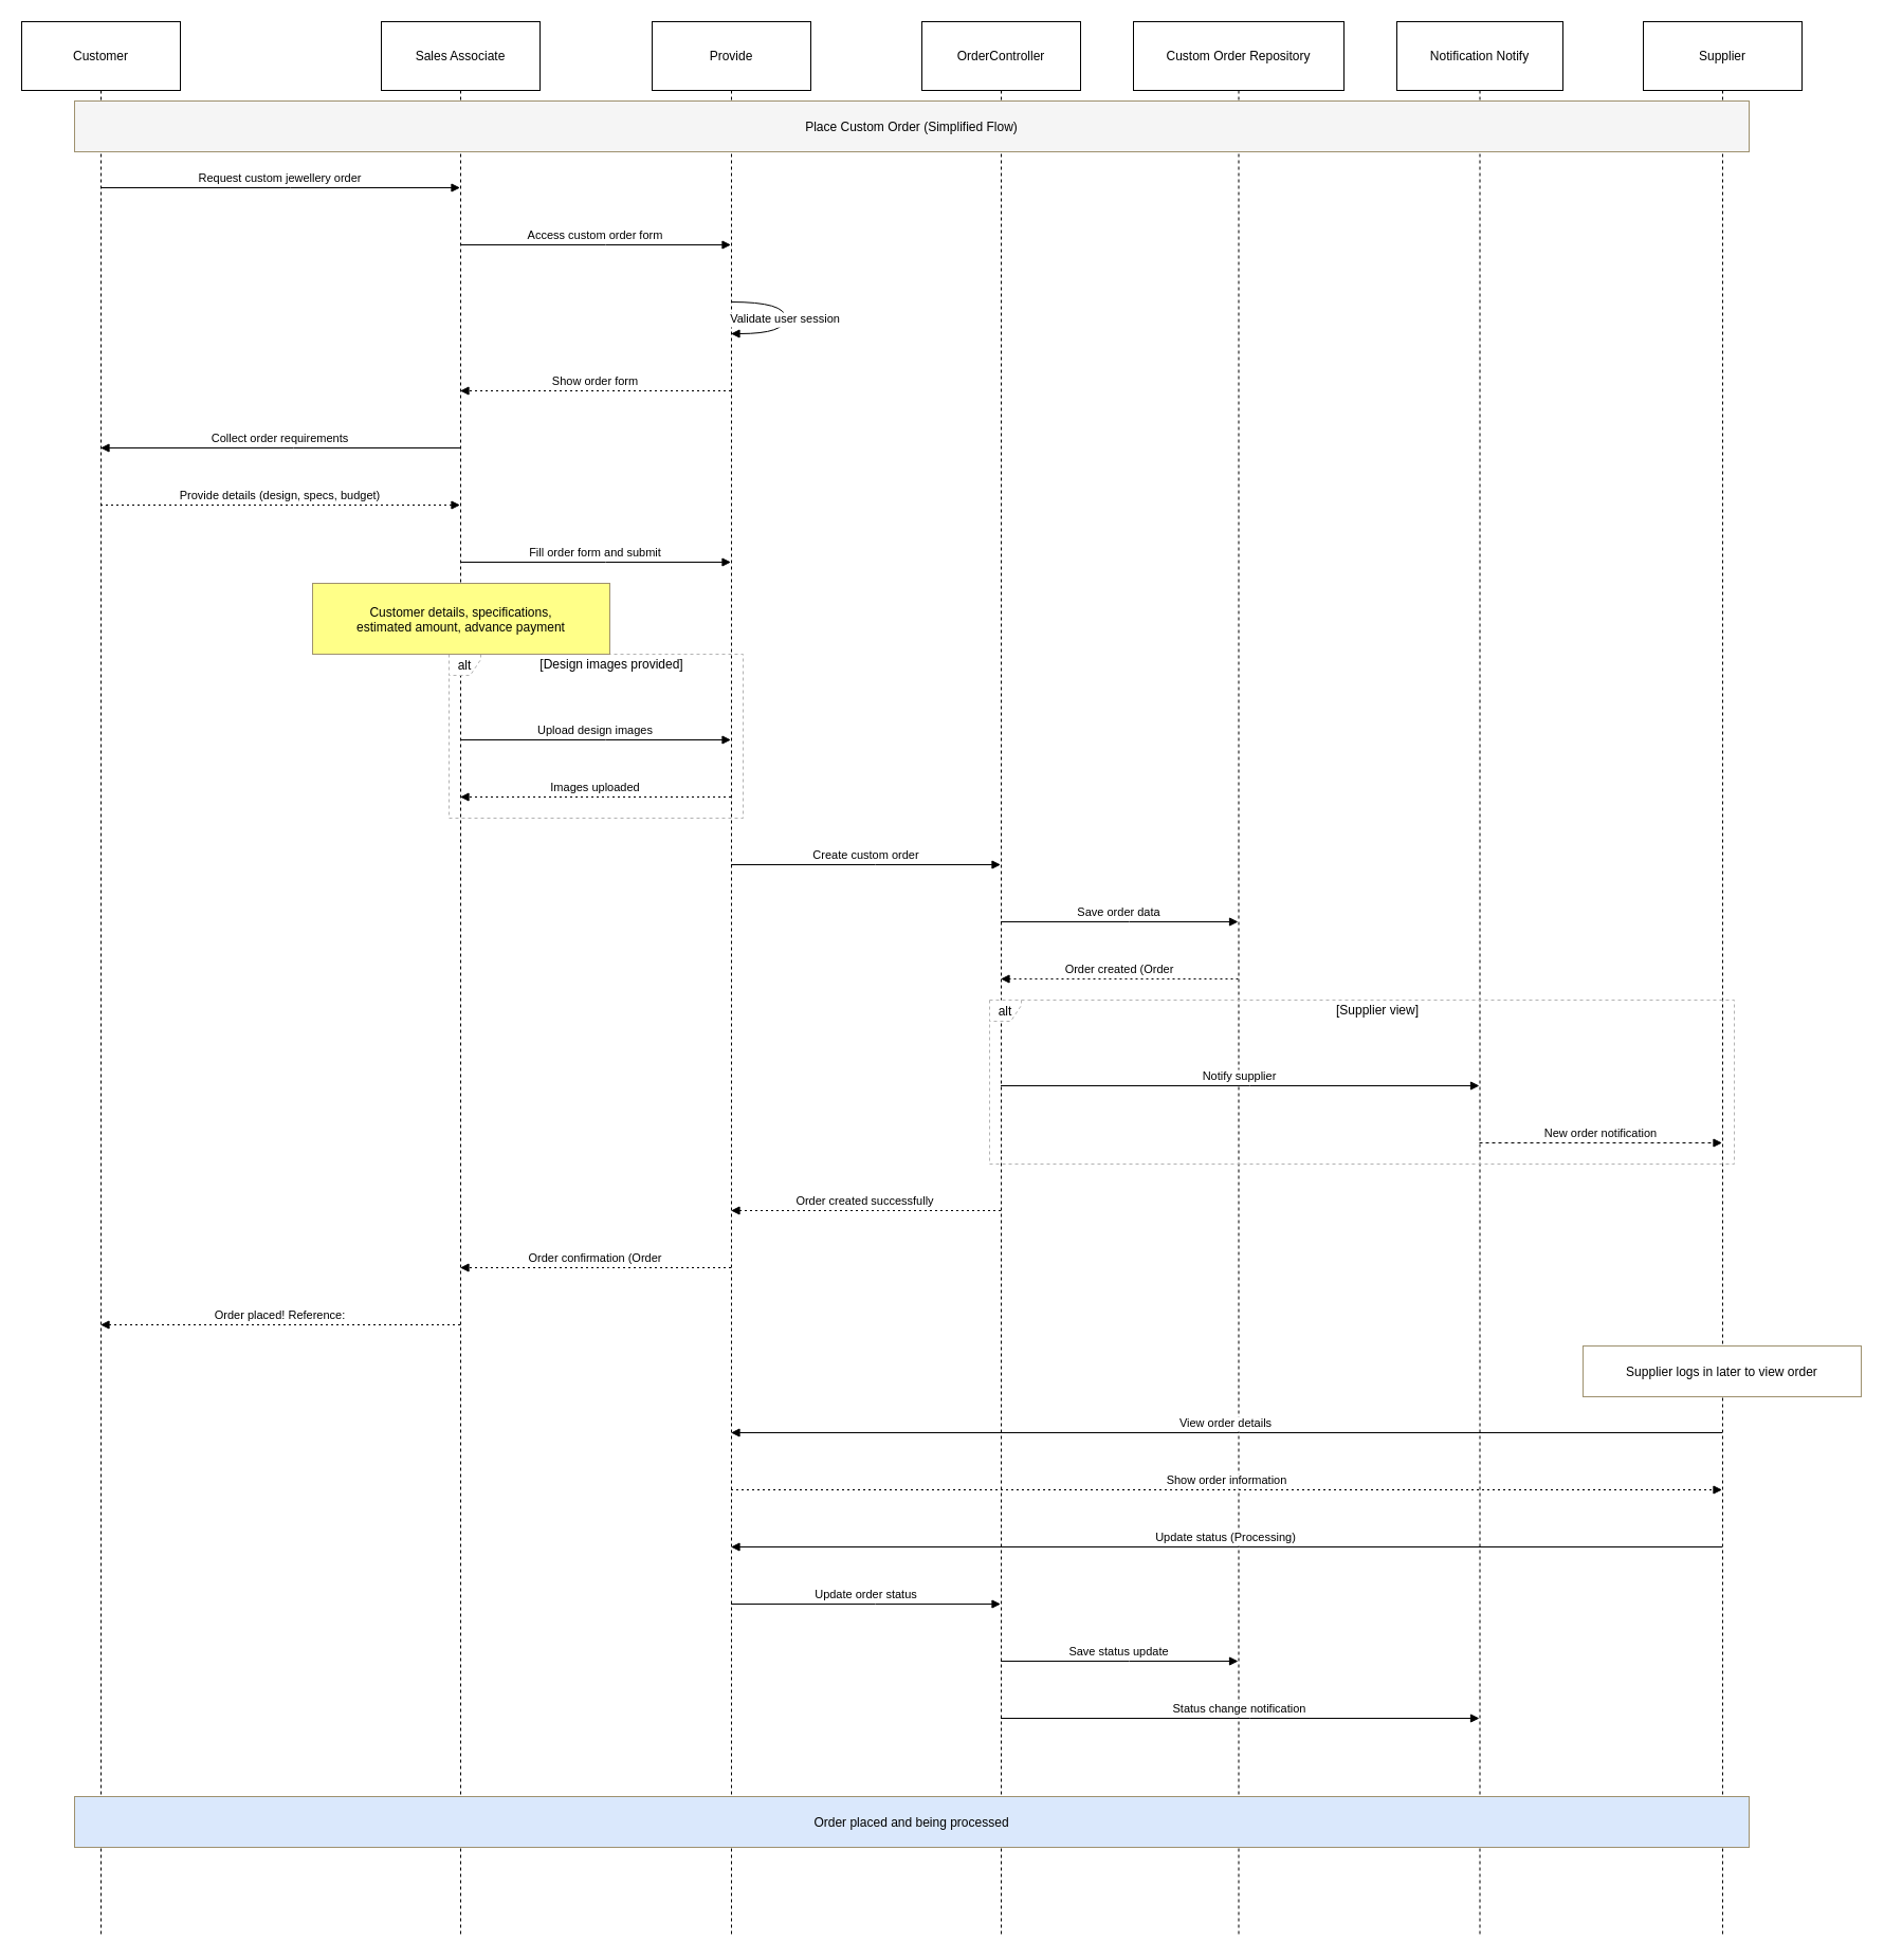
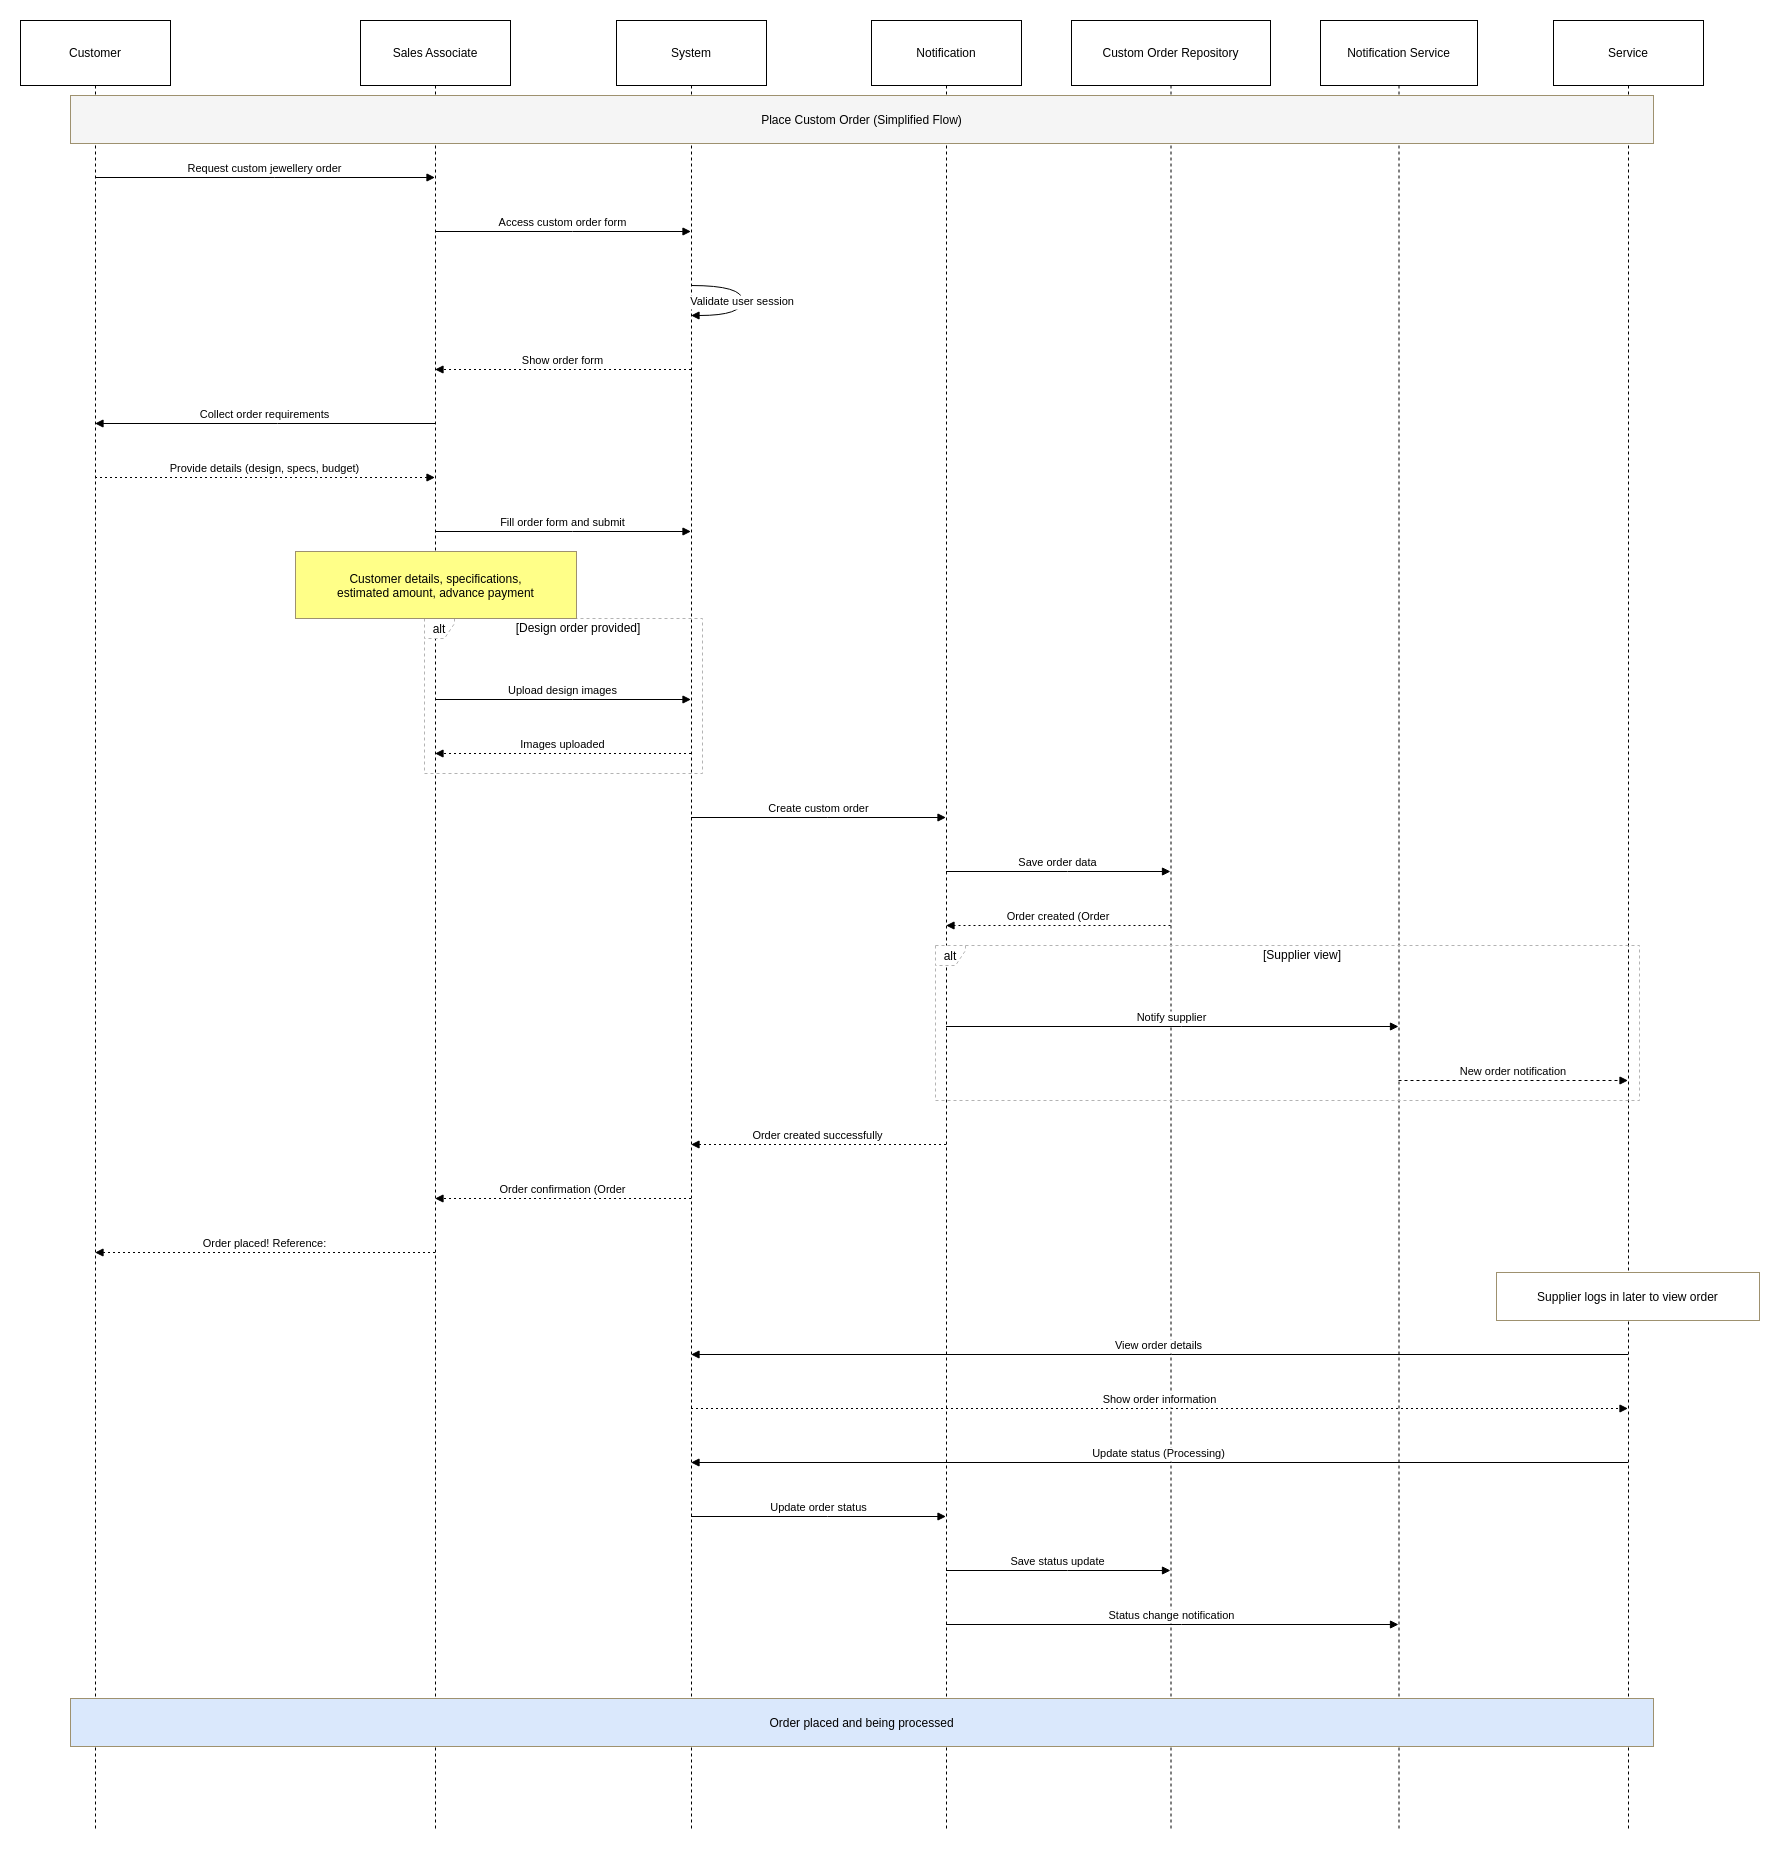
- <mxCell id="4" value="Provide" style="shape=umlLifeline;perimeter=lifelinePerimeter;whiteSpace=wrap;container=1;dropTarget=0;collapsible=0;recursiveResize=0;outlineConnect=0;portConstraint=eastwest;newEdgeStyle={&quot;edgeStyle&quot;:&quot;elbowEdgeStyle&quot;,&quot;elbow&quot;:&quot;vertical&quot;,&quot;curved&quot;:0,&quot;rounded&quot;:0};size=65;" vertex="1" parent="1"><mxGeometry x="616" y="20" width="150" height="1811" as="geometry" /></mxCell>
+ <mxCell id="4" value="System" style="shape=umlLifeline;perimeter=lifelinePerimeter;whiteSpace=wrap;container=1;dropTarget=0;collapsible=0;recursiveResize=0;outlineConnect=0;portConstraint=eastwest;newEdgeStyle={&quot;edgeStyle&quot;:&quot;elbowEdgeStyle&quot;,&quot;elbow&quot;:&quot;vertical&quot;,&quot;curved&quot;:0,&quot;rounded&quot;:0};size=65;" vertex="1" parent="1"><mxGeometry x="616" y="20" width="150" height="1811" as="geometry" /></mxCell>
- <mxCell id="5" value="OrderController" style="shape=umlLifeline;perimeter=lifelinePerimeter;whiteSpace=wrap;container=1;dropTarget=0;collapsible=0;recursiveResize=0;outlineConnect=0;portConstraint=eastwest;newEdgeStyle={&quot;edgeStyle&quot;:&quot;elbowEdgeStyle&quot;,&quot;elbow&quot;:&quot;vertical&quot;,&quot;curved&quot;:0,&quot;rounded&quot;:0};size=65;" vertex="1" parent="1"><mxGeometry x="871" y="20" width="150" height="1811" as="geometry" /></mxCell>
+ <mxCell id="5" value="Notification" style="shape=umlLifeline;perimeter=lifelinePerimeter;whiteSpace=wrap;container=1;dropTarget=0;collapsible=0;recursiveResize=0;outlineConnect=0;portConstraint=eastwest;newEdgeStyle={&quot;edgeStyle&quot;:&quot;elbowEdgeStyle&quot;,&quot;elbow&quot;:&quot;vertical&quot;,&quot;curved&quot;:0,&quot;rounded&quot;:0};size=65;" vertex="1" parent="1"><mxGeometry x="871" y="20" width="150" height="1811" as="geometry" /></mxCell>
- <mxCell id="7" value="Notification Notify" style="shape=umlLifeline;perimeter=lifelinePerimeter;whiteSpace=wrap;container=1;dropTarget=0;collapsible=0;recursiveResize=0;outlineConnect=0;portConstraint=eastwest;newEdgeStyle={&quot;edgeStyle&quot;:&quot;elbowEdgeStyle&quot;,&quot;elbow&quot;:&quot;vertical&quot;,&quot;curved&quot;:0,&quot;rounded&quot;:0};size=65;" vertex="1" parent="1"><mxGeometry x="1320" y="20" width="157" height="1811" as="geometry" /></mxCell>
+ <mxCell id="7" value="Notification Service" style="shape=umlLifeline;perimeter=lifelinePerimeter;whiteSpace=wrap;container=1;dropTarget=0;collapsible=0;recursiveResize=0;outlineConnect=0;portConstraint=eastwest;newEdgeStyle={&quot;edgeStyle&quot;:&quot;elbowEdgeStyle&quot;,&quot;elbow&quot;:&quot;vertical&quot;,&quot;curved&quot;:0,&quot;rounded&quot;:0};size=65;" vertex="1" parent="1"><mxGeometry x="1320" y="20" width="157" height="1811" as="geometry" /></mxCell>
- <mxCell id="8" value="Supplier" style="shape=umlLifeline;perimeter=lifelinePerimeter;whiteSpace=wrap;container=1;dropTarget=0;collapsible=0;recursiveResize=0;outlineConnect=0;portConstraint=eastwest;newEdgeStyle={&quot;edgeStyle&quot;:&quot;elbowEdgeStyle&quot;,&quot;elbow&quot;:&quot;vertical&quot;,&quot;curved&quot;:0,&quot;rounded&quot;:0};size=65;" vertex="1" parent="1"><mxGeometry x="1553" y="20" width="150" height="1811" as="geometry" /></mxCell>
+ <mxCell id="8" value="Service" style="shape=umlLifeline;perimeter=lifelinePerimeter;whiteSpace=wrap;container=1;dropTarget=0;collapsible=0;recursiveResize=0;outlineConnect=0;portConstraint=eastwest;newEdgeStyle={&quot;edgeStyle&quot;:&quot;elbowEdgeStyle&quot;,&quot;elbow&quot;:&quot;vertical&quot;,&quot;curved&quot;:0,&quot;rounded&quot;:0};size=65;" vertex="1" parent="1"><mxGeometry x="1553" y="20" width="150" height="1811" as="geometry" /></mxCell>
- <mxCell id="10" value="[Design images provided]" style="text;strokeColor=none;fillColor=none;align=center;verticalAlign=middle;whiteSpace=wrap;" vertex="1" parent="9"><mxGeometry x="30" width="248" height="20" as="geometry" /></mxCell>
+ <mxCell id="10" value="[Design order provided]" style="text;strokeColor=none;fillColor=none;align=center;verticalAlign=middle;whiteSpace=wrap;" vertex="1" parent="9"><mxGeometry x="30" width="248" height="20" as="geometry" /></mxCell>
